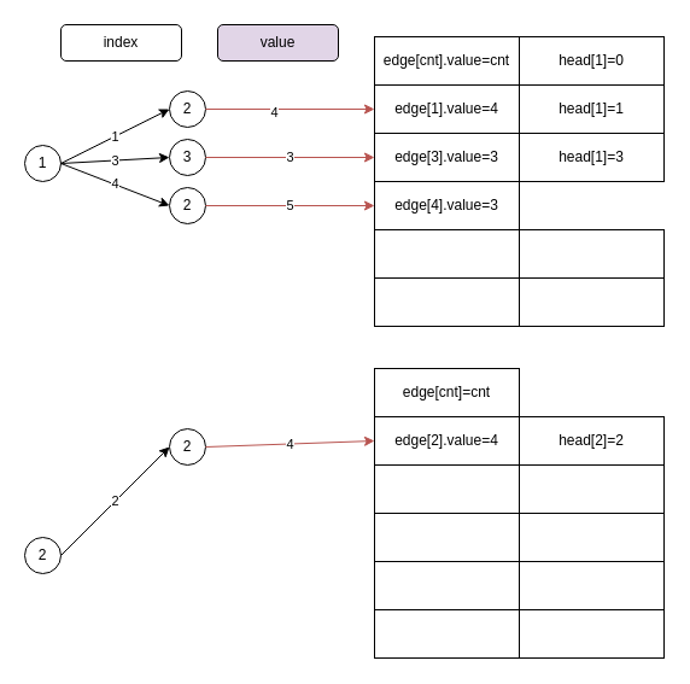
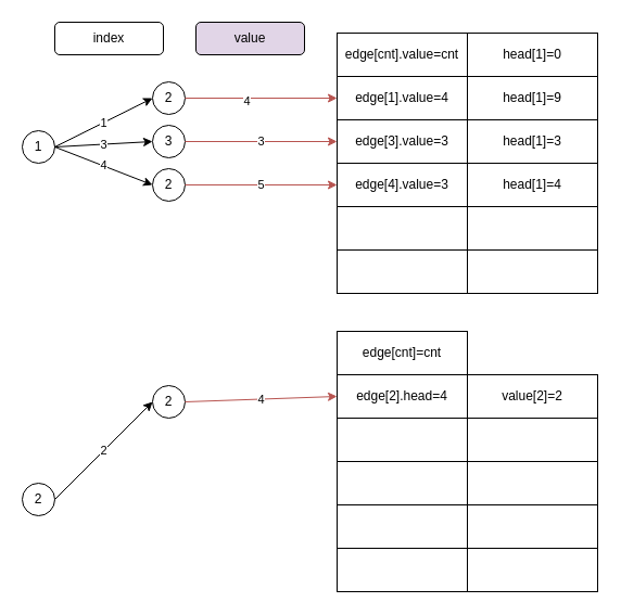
- <mxCell id="14" value="head[1]=1" style="rounded=0;whiteSpace=wrap;html=1;" vertex="1" parent="1"><mxGeometry x="430" y="70" width="120" height="40" as="geometry" /></mxCell>
+ <mxCell id="14" value="head[1]=9" style="rounded=0;whiteSpace=wrap;html=1;" vertex="1" parent="1"><mxGeometry x="430" y="70" width="120" height="40" as="geometry" /></mxCell>
+ <mxCell id="12" value="head[1]=4" style="rounded=0;whiteSpace=wrap;html=1;" vertex="1" parent="1"><mxGeometry x="430" y="150" width="120" height="40" as="geometry" /></mxCell>
- <mxCell id="25" value="edge[2].value=4" style="rounded=0;whiteSpace=wrap;html=1;" vertex="1" parent="1"><mxGeometry x="310" y="345" width="120" height="40" as="geometry" /></mxCell>
+ <mxCell id="25" value="edge[2].head=4" style="rounded=0;whiteSpace=wrap;html=1;" vertex="1" parent="1"><mxGeometry x="310" y="345" width="120" height="40" as="geometry" /></mxCell>
- <mxCell id="30" value="head[2]=2" style="rounded=0;whiteSpace=wrap;html=1;" vertex="1" parent="1"><mxGeometry x="430" y="345" width="120" height="40" as="geometry" /></mxCell>
+ <mxCell id="30" value="value[2]=2" style="rounded=0;whiteSpace=wrap;html=1;" vertex="1" parent="1"><mxGeometry x="430" y="345" width="120" height="40" as="geometry" /></mxCell>
